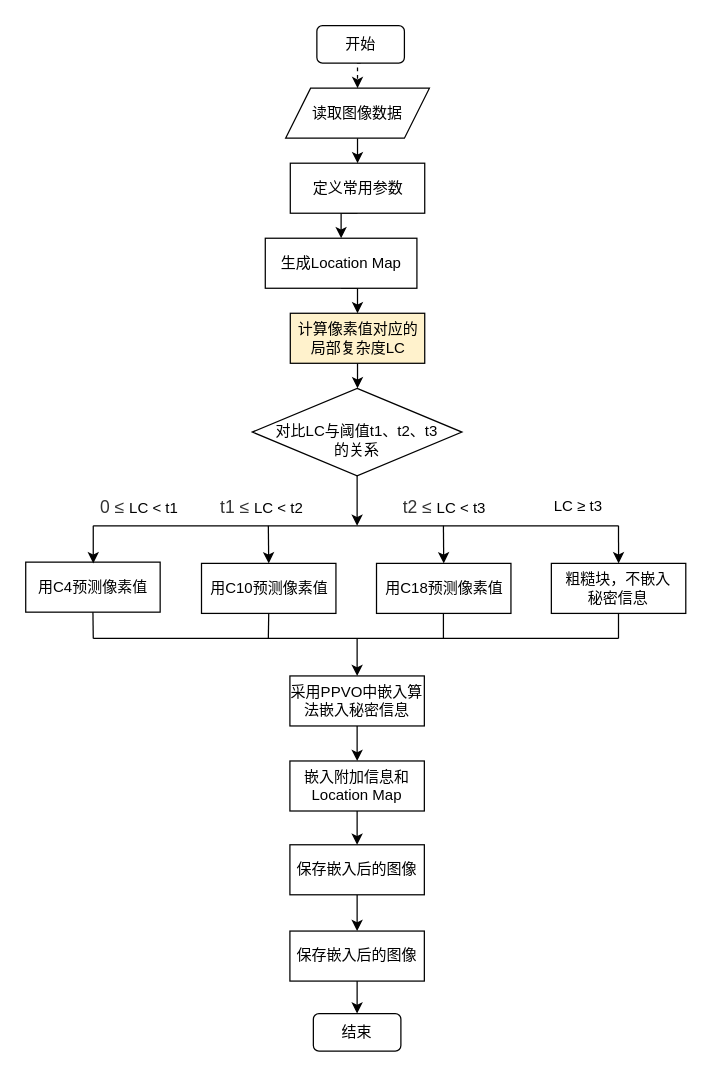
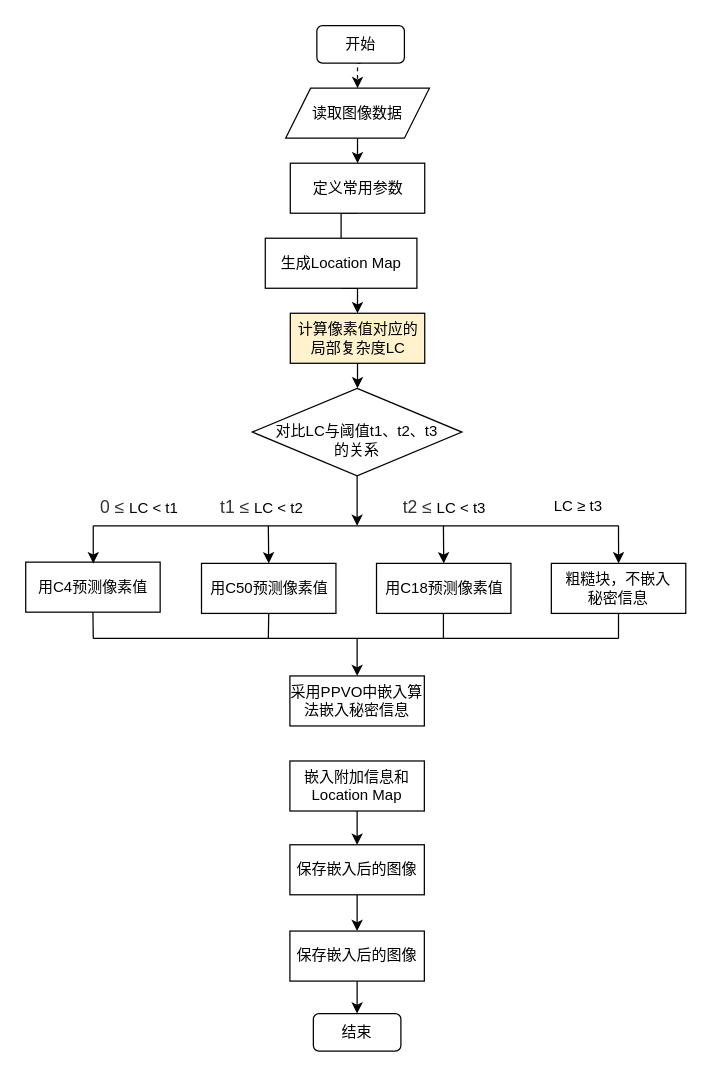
- <mxCell id="6" style="edgeStyle=orthogonalEdgeStyle;rounded=0;orthogonalLoop=1;jettySize=auto;html=1;exitX=0.5;exitY=1;exitDx=0;exitDy=0;entryX=0.5;entryY=0;entryDx=0;entryDy=0;" edge="1" parent="1" source="7" target="9"><mxGeometry relative="1" as="geometry" /></mxCell>
+ <mxCell id="6" style="edgeStyle=orthogonalEdgeStyle;rounded=0;orthogonalLoop=1;jettySize=auto;html=1;exitX=0.5;exitY=1;exitDx=0;exitDy=0;entryX=0.5;entryY=0;entryDx=0;entryDy=0;endArrow=none;" edge="1" parent="1" source="7" target="9"><mxGeometry relative="1" as="geometry" /></mxCell>
- <mxCell id="15" value="用C10预测像素值" style="rounded=0;whiteSpace=wrap;html=1;" vertex="1" parent="1"><mxGeometry x="160.56" y="450" width="107.5" height="40" as="geometry" /></mxCell>
+ <mxCell id="15" value="用C50预测像素值" style="rounded=0;whiteSpace=wrap;html=1;" vertex="1" parent="1"><mxGeometry x="160.56" y="450" width="107.5" height="40" as="geometry" /></mxCell>
- <mxCell id="28" style="edgeStyle=orthogonalEdgeStyle;rounded=0;orthogonalLoop=1;jettySize=auto;html=1;exitX=0.5;exitY=1;exitDx=0;exitDy=0;entryX=0.5;entryY=0;entryDx=0;entryDy=0;fontFamily=Helvetica;" edge="1" parent="1" source="29" target="36"><mxGeometry relative="1" as="geometry" /></mxCell>
